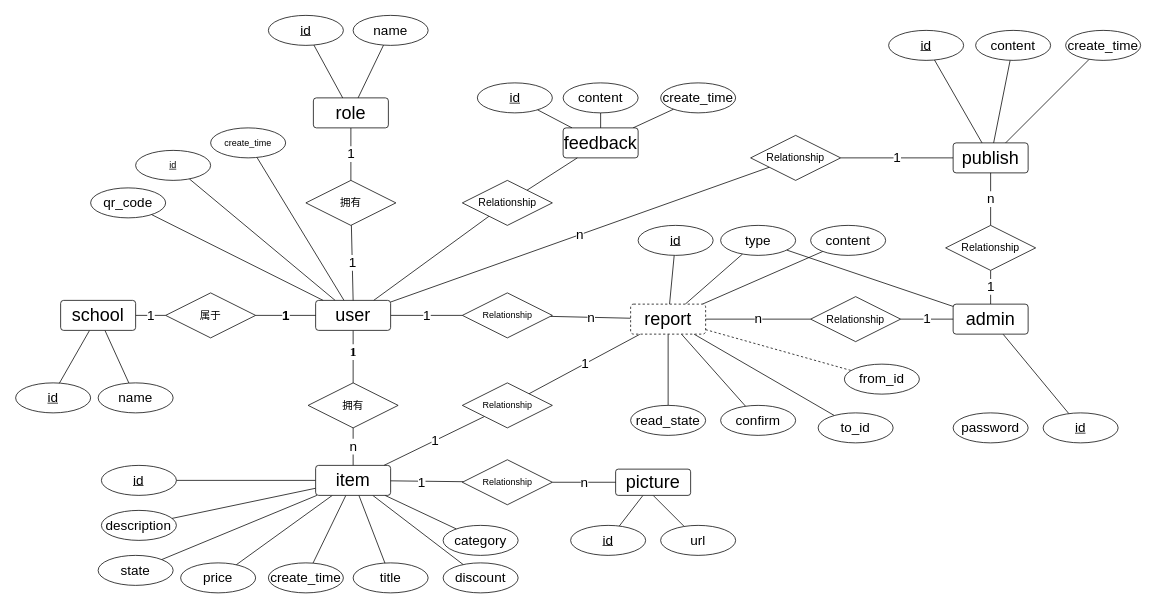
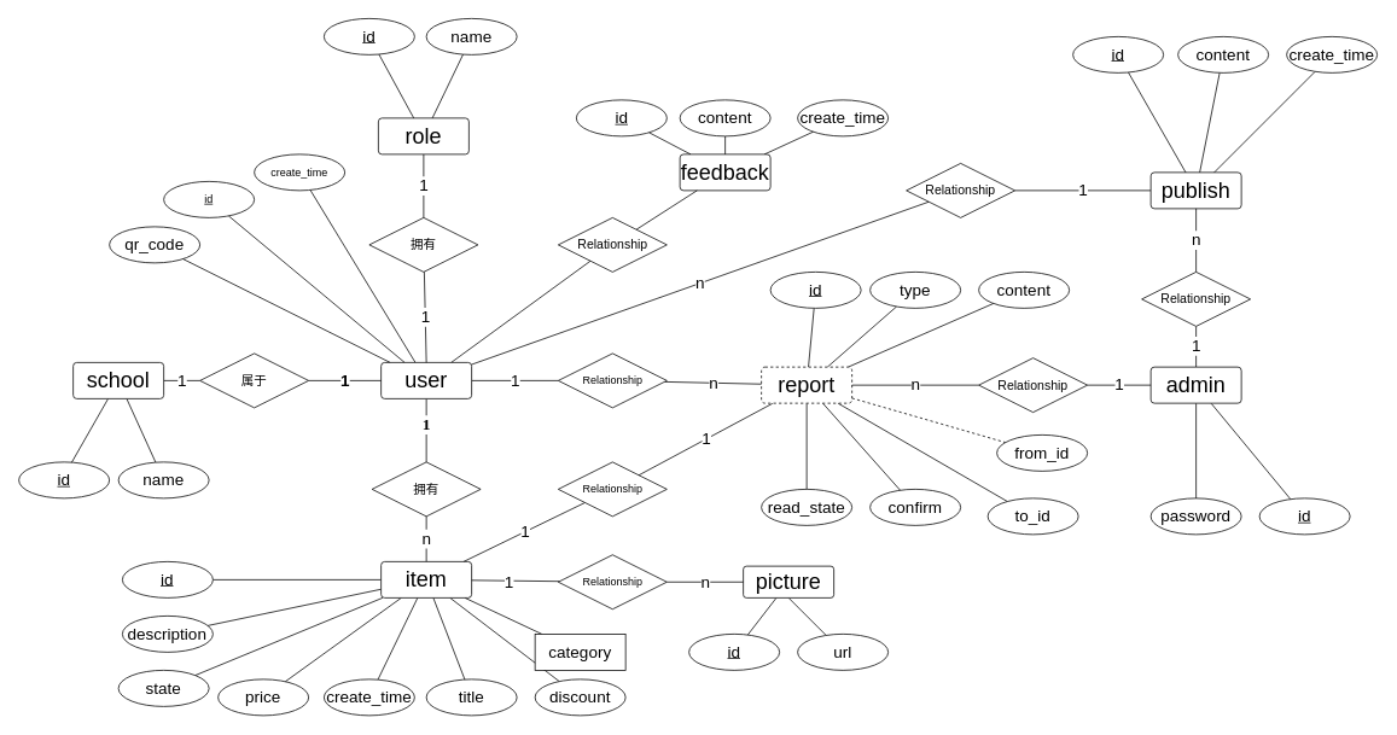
- <mxCell id="59" style="edgeStyle=none;rounded=0;orthogonalLoop=1;jettySize=auto;html=1;endArrow=none;endFill=0;" edge="1" parent="1" source="61" target="94"><mxGeometry relative="1" as="geometry"><mxPoint x="274.356" y="28.996" as="targetPoint" /></mxGeometry></mxCell>
+ <mxCell id="59" style="edgeStyle=none;rounded=0;orthogonalLoop=1;jettySize=auto;html=1;endArrow=none;endFill=0;" edge="1" parent="1" source="61" target="63"><mxGeometry relative="1" as="geometry"><mxPoint x="274.356" y="28.996" as="targetPoint" /></mxGeometry></mxCell>
- <mxCell id="74" value="&lt;font style=&quot;font-size: 18px&quot;&gt;from_id&lt;/font&gt;" style="ellipse;whiteSpace=wrap;html=1;align=center;" vertex="1" parent="1"><mxGeometry x="1125" y="485" width="100" height="40" as="geometry" /></mxCell>
+ <mxCell id="74" value="&lt;font style=&quot;font-size: 18px&quot;&gt;from_id&lt;/font&gt;" style="ellipse;whiteSpace=wrap;html=1;align=center;" vertex="1" parent="1"><mxGeometry x="1100" y="480" width="100" height="40" as="geometry" /></mxCell>
- <mxCell id="93" value="&lt;font style=&quot;font-size: 18px&quot;&gt;category&lt;/font&gt;" style="ellipse;whiteSpace=wrap;html=1;align=center;" vertex="1" parent="1"><mxGeometry x="590" y="700" width="100" height="40" as="geometry" /></mxCell>
+ <mxCell id="93" value="&lt;font style=&quot;font-size: 18px&quot;&gt;category&lt;/font&gt;" style="whiteSpace=wrap;html=1;align=center;rounded=0;" vertex="1" parent="1"><mxGeometry x="590" y="700" width="100" height="40" as="geometry" /></mxCell>
